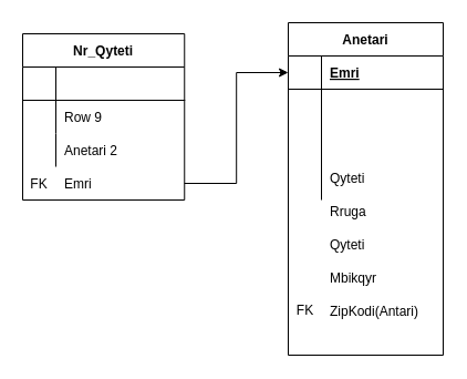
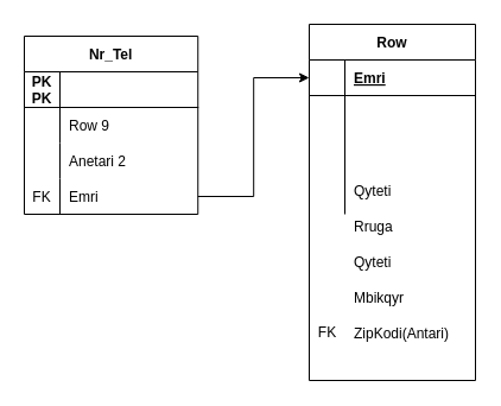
- <mxCell id="2" value="Anetari" style="shape=table;startSize=30;container=1;collapsible=1;childLayout=tableLayout;fixedRows=1;rowLines=0;fontStyle=1;align=center;resizeLast=1;" vertex="1" parent="1"><mxGeometry x="260" y="20" width="140" height="300" as="geometry" /></mxCell>
+ <mxCell id="2" value="Row" style="shape=table;startSize=30;container=1;collapsible=1;childLayout=tableLayout;fixedRows=1;rowLines=0;fontStyle=1;align=center;resizeLast=1;" vertex="1" parent="1"><mxGeometry x="260" y="20" width="140" height="300" as="geometry" /></mxCell>
- <mxCell id="15" value="Nr_Qyteti" style="shape=table;startSize=30;container=1;collapsible=1;childLayout=tableLayout;fixedRows=1;rowLines=0;fontStyle=1;align=center;resizeLast=1;" vertex="1" parent="1"><mxGeometry x="20" y="30" width="146.25" height="150" as="geometry" /></mxCell>
+ <mxCell id="15" value="Nr_Tel" style="shape=table;startSize=30;container=1;collapsible=1;childLayout=tableLayout;fixedRows=1;rowLines=0;fontStyle=1;align=center;resizeLast=1;" vertex="1" parent="1"><mxGeometry x="20" y="30" width="146.25" height="150" as="geometry" /></mxCell>
+ <mxCell id="17" value="PK&#10;PK" style="shape=partialRectangle;connectable=0;fillColor=none;top=0;left=0;bottom=0;right=0;fontStyle=1;overflow=hidden;" vertex="1" parent="16"><mxGeometry width="30" height="30" as="geometry" /></mxCell>
